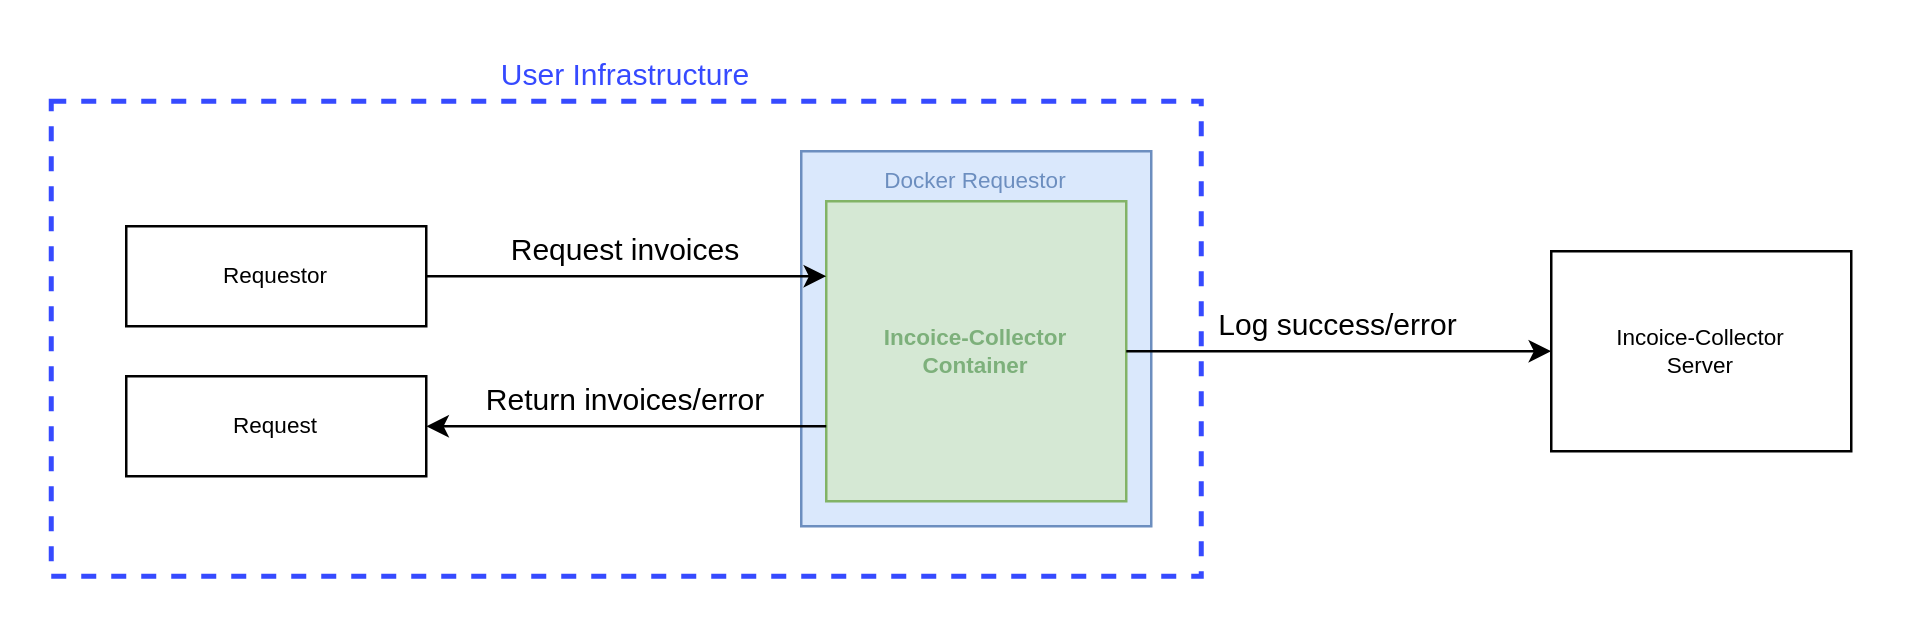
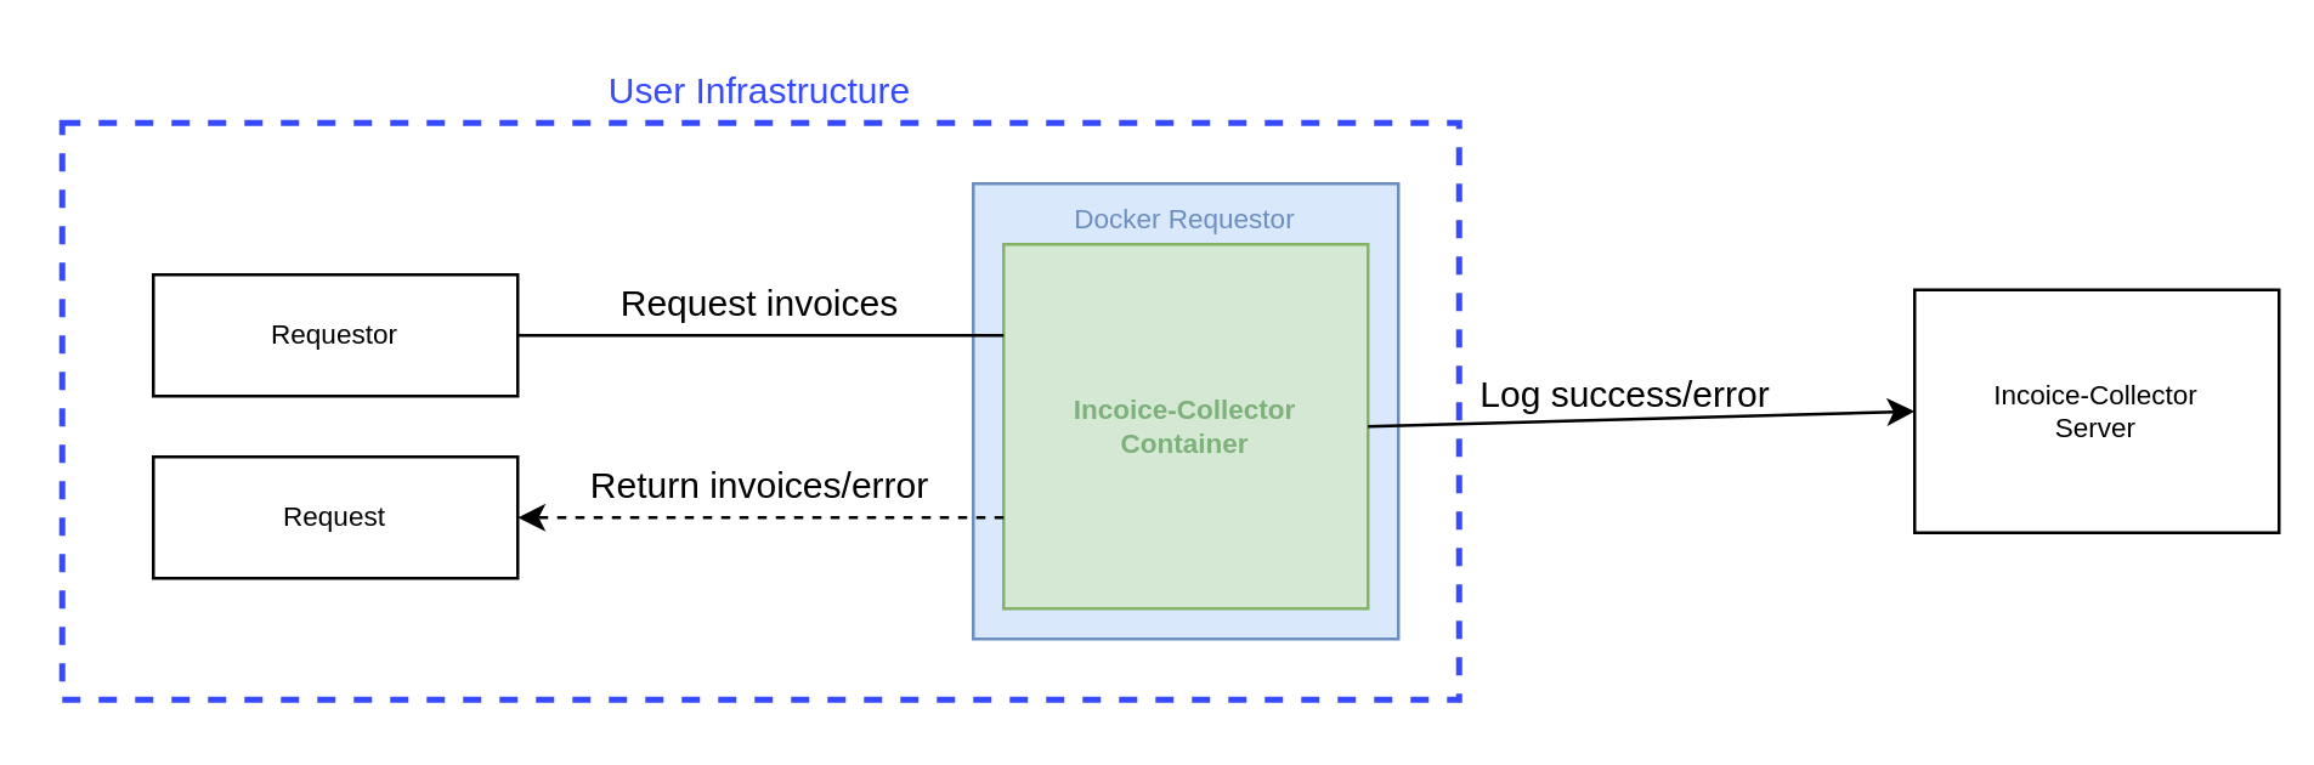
- <mxCell id="8" value="" style="edgeStyle=none;orthogonalLoop=1;jettySize=auto;html=1;entryX=0;entryY=0.25;entryDx=0;entryDy=0;exitX=1;exitY=0.5;exitDx=0;exitDy=0;" parent="1" source="4" target="5" edge="1"><mxGeometry width="80" relative="1" as="geometry"><mxPoint x="400" y="70" as="sourcePoint" /><mxPoint x="480" y="70" as="targetPoint" /><Array as="points" /></mxGeometry></mxCell>
+ <mxCell id="8" value="" style="edgeStyle=none;orthogonalLoop=1;jettySize=auto;html=1;entryX=0;entryY=0.25;entryDx=0;entryDy=0;exitX=1;exitY=0.5;exitDx=0;exitDy=0;endArrow=none;" parent="1" source="4" target="5" edge="1"><mxGeometry width="80" relative="1" as="geometry"><mxPoint x="400" y="70" as="sourcePoint" /><mxPoint x="480" y="70" as="targetPoint" /><Array as="points" /></mxGeometry></mxCell>
- <mxCell id="6" value="Incoice-Collector&lt;br style=&quot;font-size: 9px;&quot;&gt;Server" style="rounded=0;whiteSpace=wrap;html=1;fontSize=9;" parent="1" vertex="1"><mxGeometry x="620" y="100" width="120" height="80" as="geometry" /></mxCell>
+ <mxCell id="6" value="Incoice-Collector&lt;br style=&quot;font-size: 9px;&quot;&gt;Server" style="rounded=0;whiteSpace=wrap;html=1;fontSize=9;" parent="1" vertex="1"><mxGeometry x="630" y="95" width="120" height="80" as="geometry" /></mxCell>
- <mxCell id="9" value="" style="edgeStyle=none;orthogonalLoop=1;jettySize=auto;html=1;entryX=1;entryY=0.5;entryDx=0;entryDy=0;exitX=0;exitY=0.75;exitDx=0;exitDy=0;" parent="1" source="5" target="14" edge="1"><mxGeometry width="80" relative="1" as="geometry"><mxPoint x="180" y="110" as="sourcePoint" /><mxPoint x="340" y="110" as="targetPoint" /><Array as="points" /></mxGeometry></mxCell>
+ <mxCell id="9" value="" style="edgeStyle=none;orthogonalLoop=1;jettySize=auto;html=1;entryX=1;entryY=0.5;entryDx=0;entryDy=0;exitX=0;exitY=0.75;exitDx=0;exitDy=0;dashed=1;" parent="1" source="5" target="14" edge="1"><mxGeometry width="80" relative="1" as="geometry"><mxPoint x="180" y="110" as="sourcePoint" /><mxPoint x="340" y="110" as="targetPoint" /><Array as="points" /></mxGeometry></mxCell>
